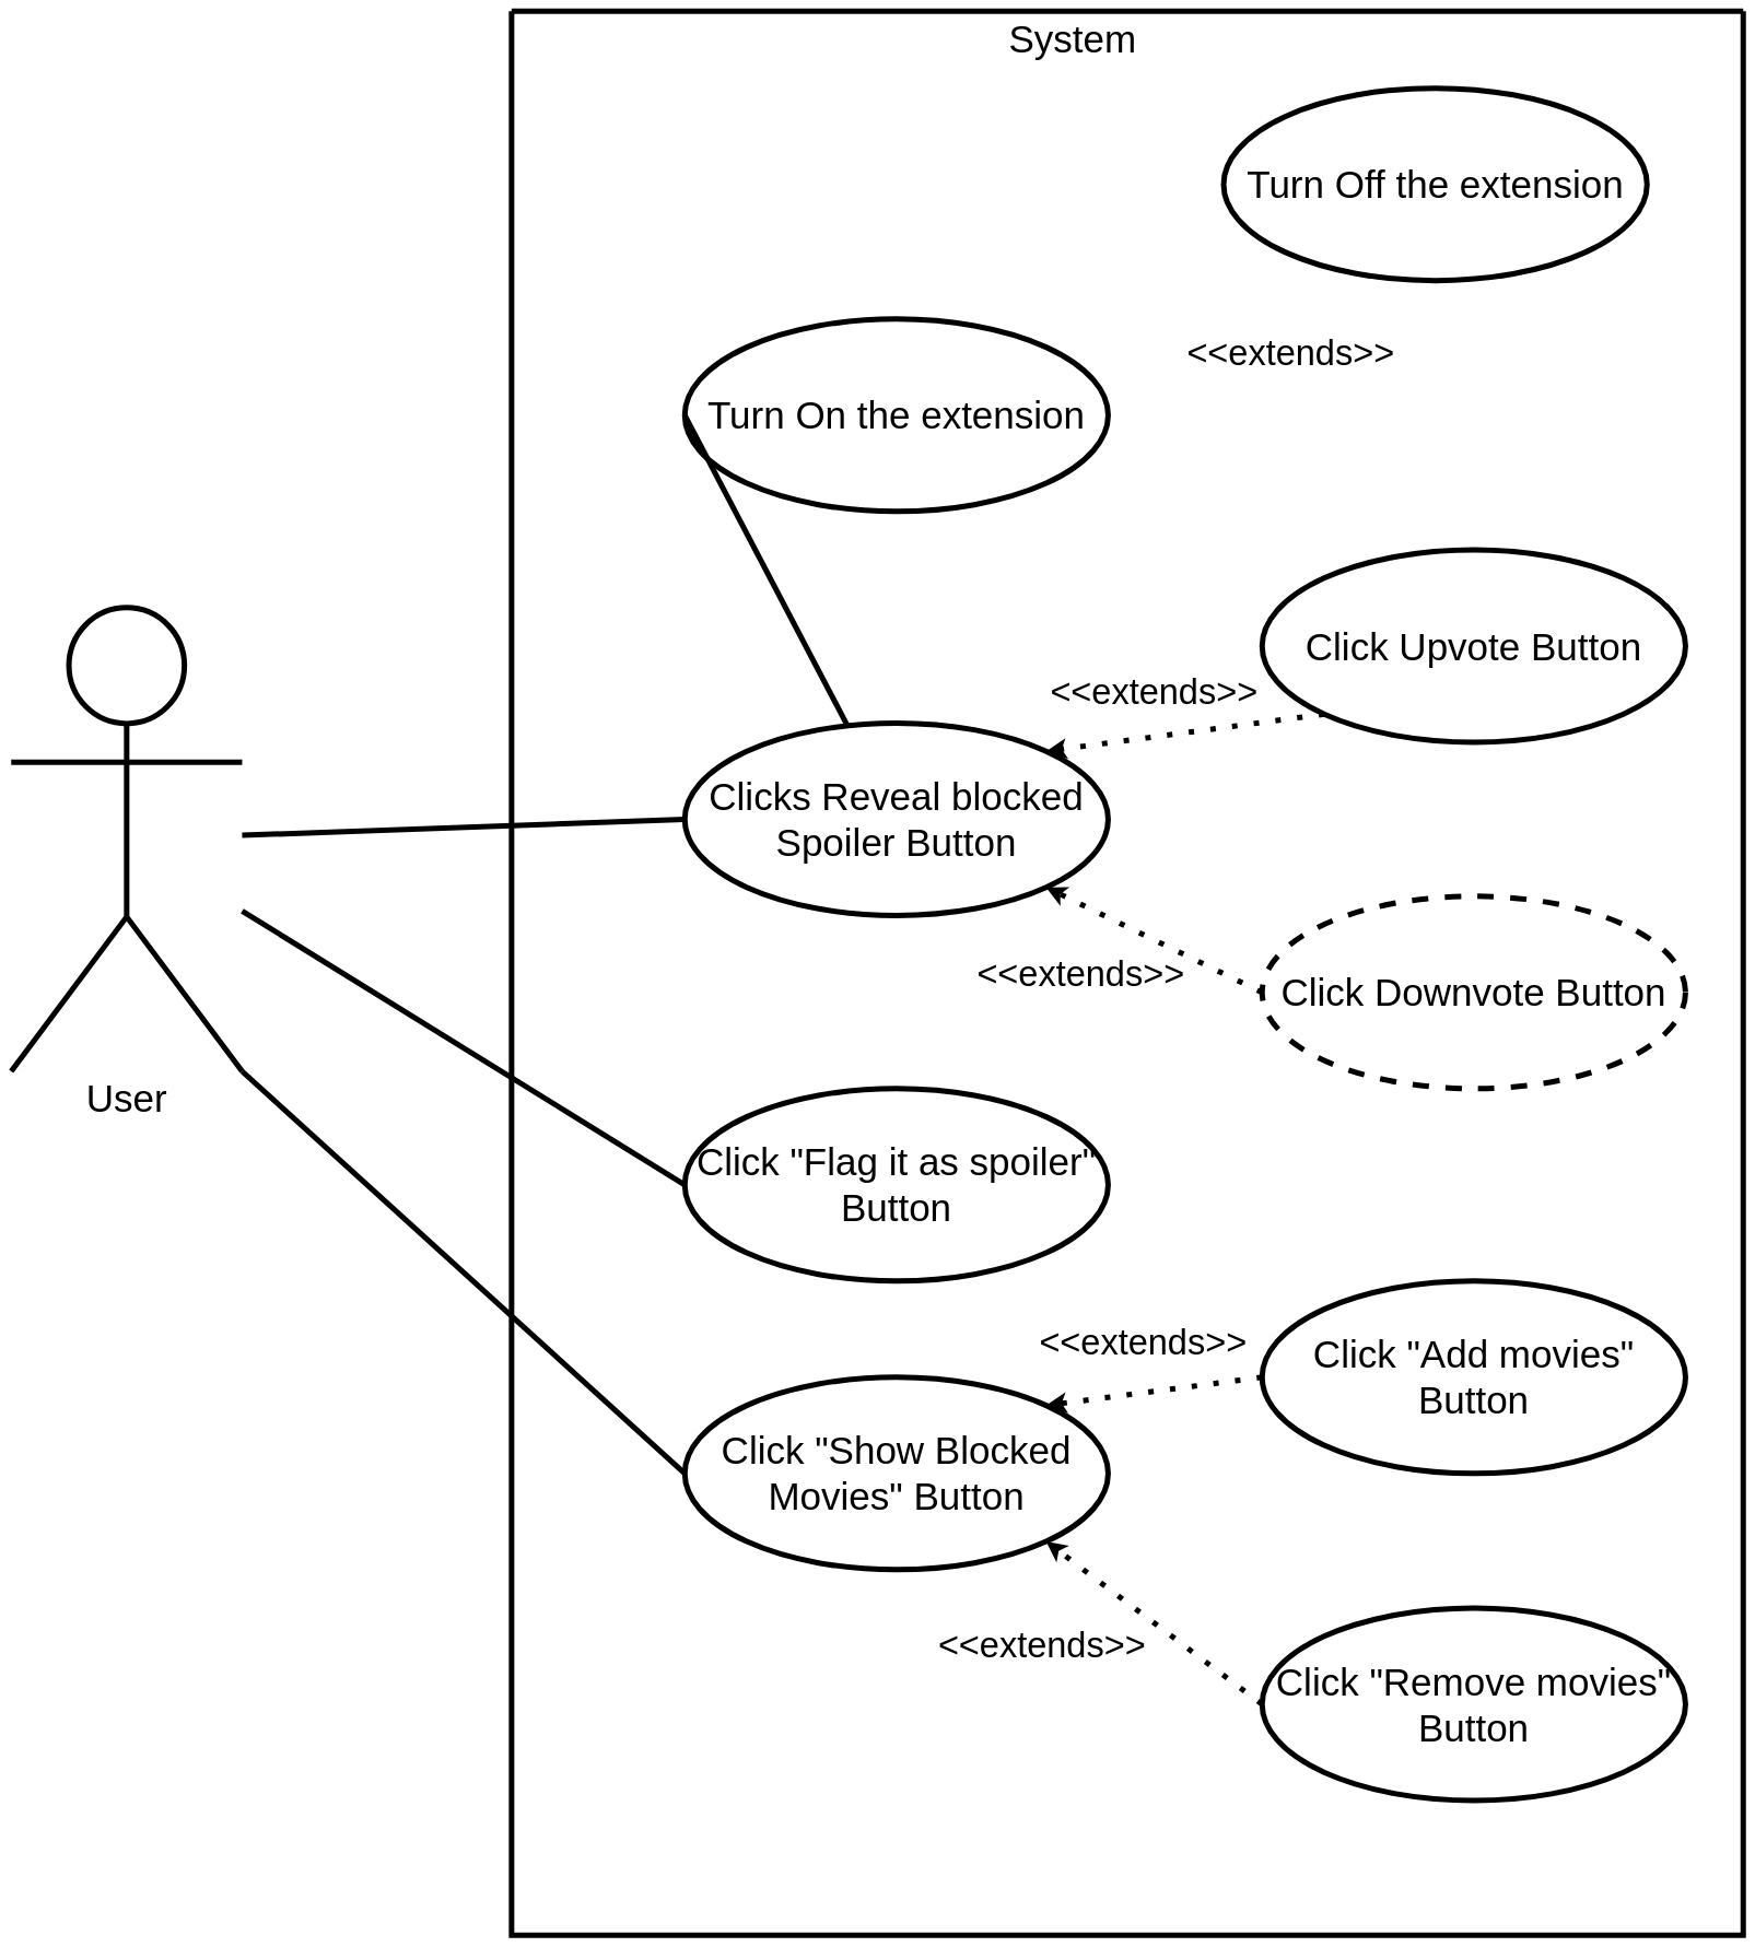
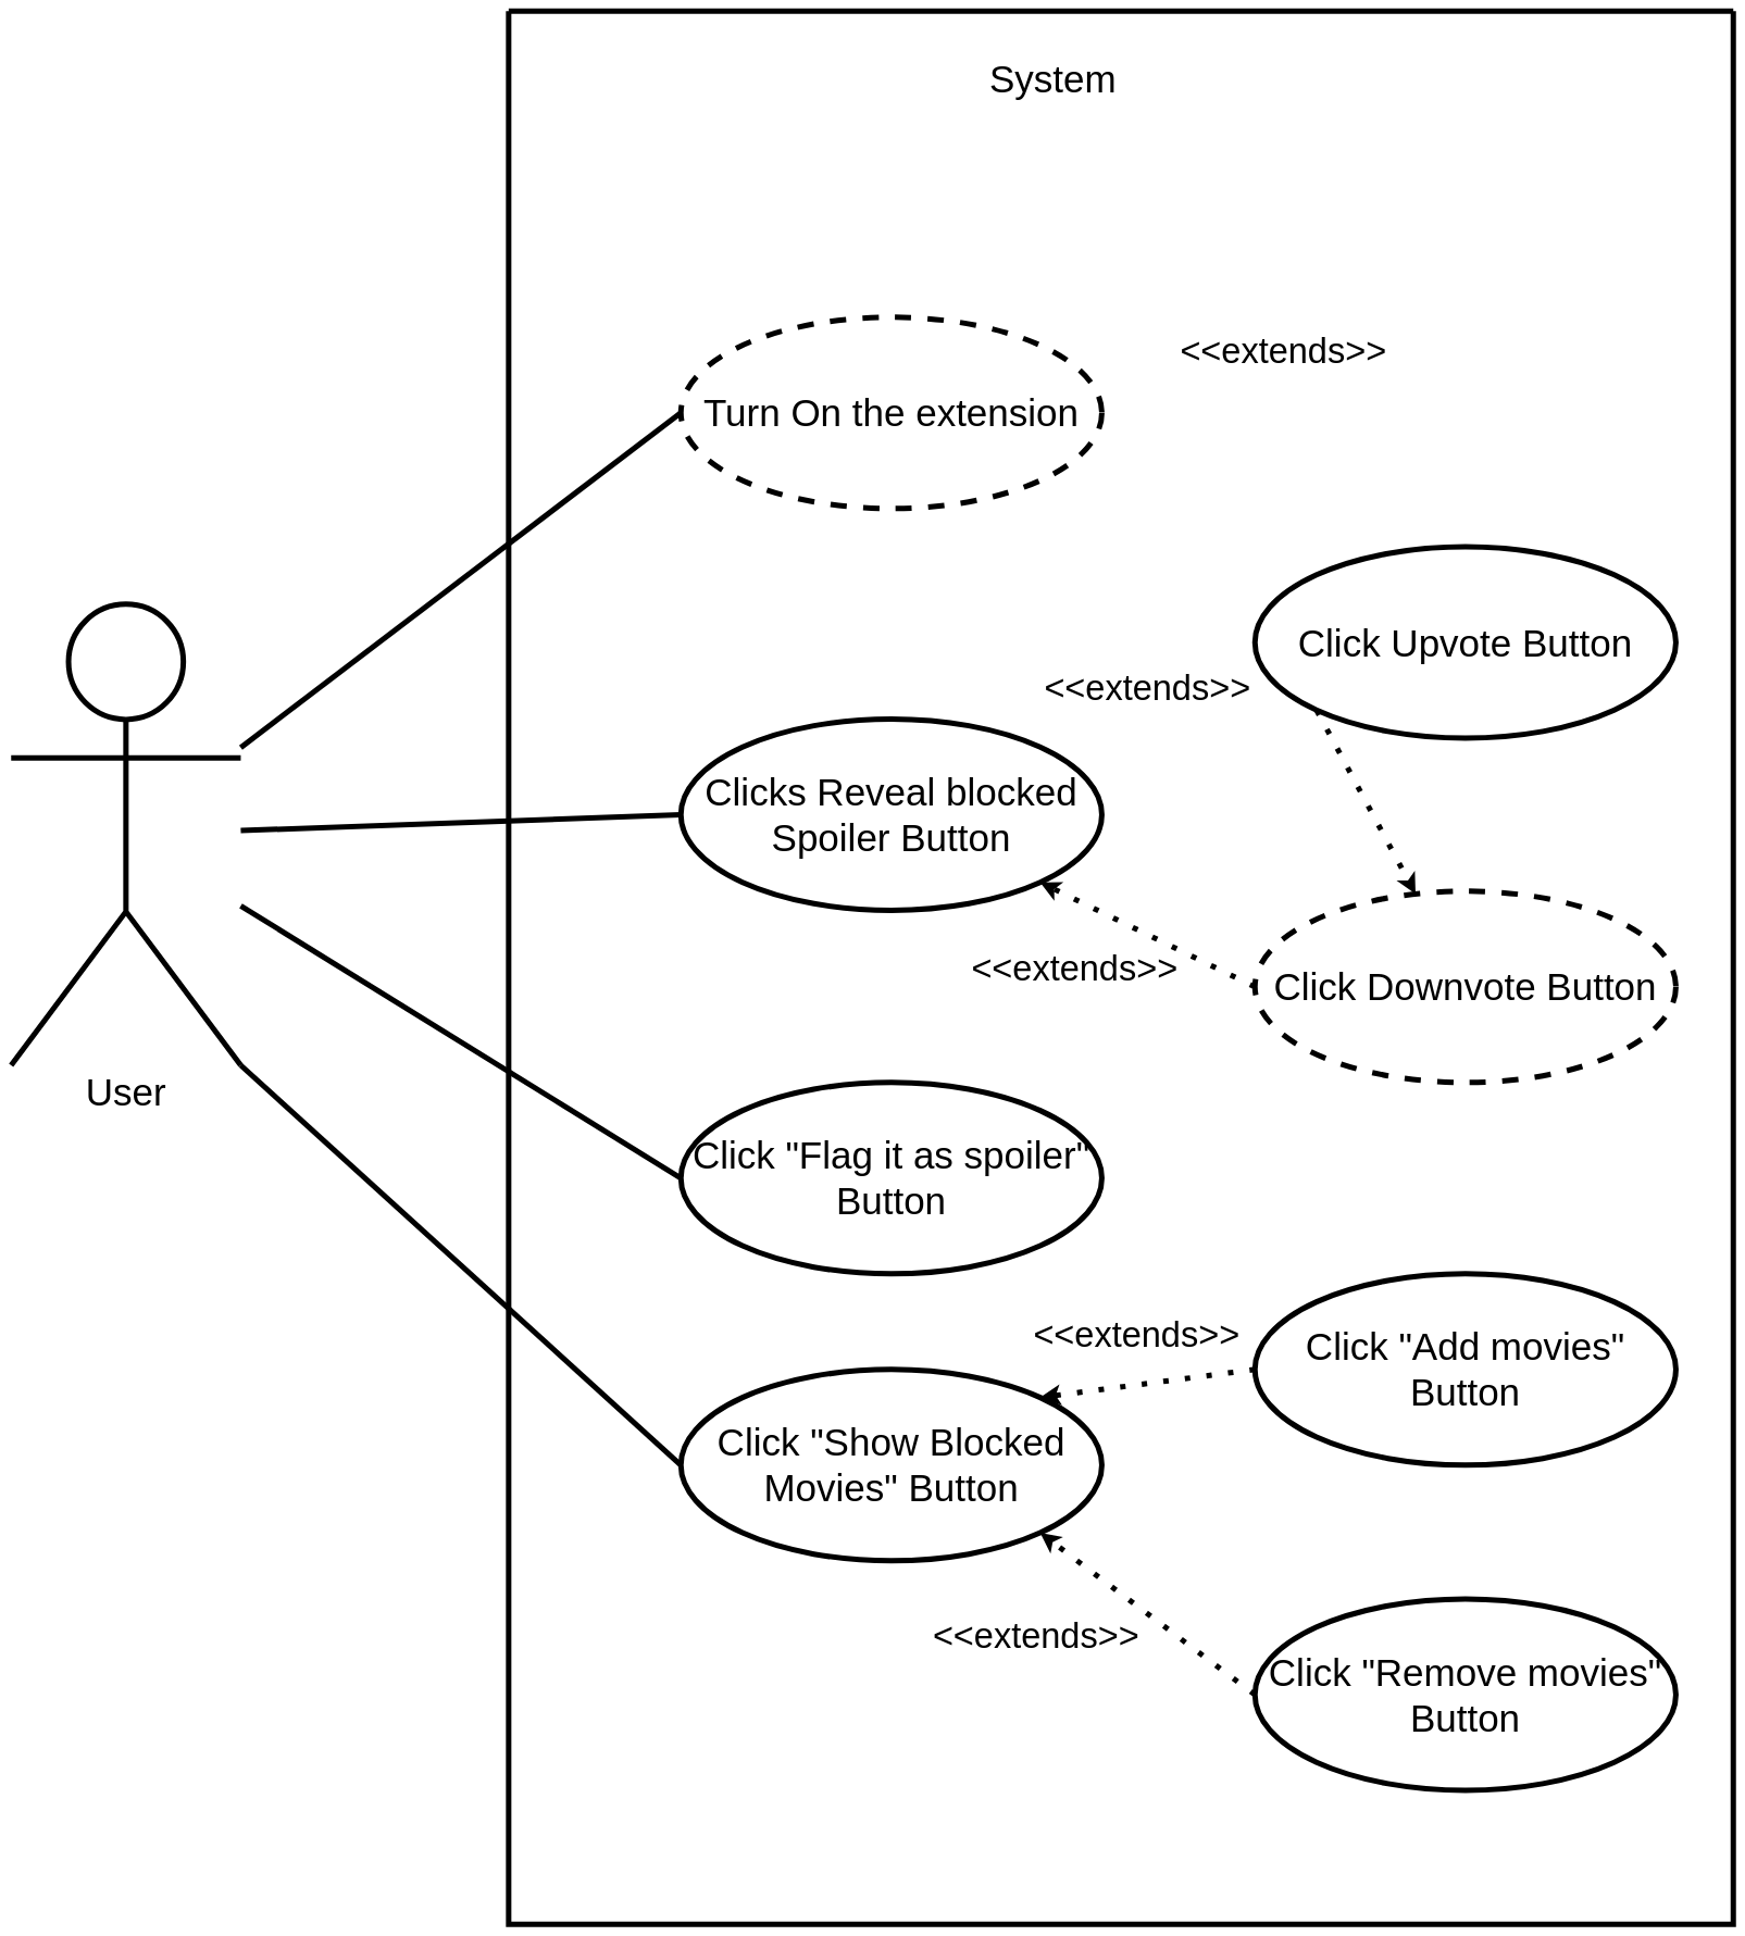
- <mxCell id="22" value="&lt;font style=&quot;font-size: 70px;&quot;&gt;System&lt;/font&gt;" style="text;html=1;align=center;verticalAlign=middle;resizable=0;points=[];autosize=1;strokeColor=none;fillColor=none;strokeWidth=10;fontSize=70;" vertex="1" parent="3"><mxGeometry x="895.6" y="0.2" width="260" height="100" as="geometry" /></mxCell>
+ <mxCell id="22" value="&lt;font style=&quot;font-size: 70px;&quot;&gt;System&lt;/font&gt;" style="text;html=1;align=center;verticalAlign=middle;resizable=0;points=[];autosize=1;strokeColor=none;fillColor=none;strokeWidth=10;fontSize=70;" vertex="1" parent="3"><mxGeometry x="870.6" y="75.2" width="260" height="100" as="geometry" /></mxCell>
- <mxCell id="5" value="&lt;font style=&quot;font-size: 70px;&quot;&gt;Turn Off the extension&lt;/font&gt;" style="ellipse;whiteSpace=wrap;html=1;strokeWidth=10;fontSize=70;" vertex="1" parent="3"><mxGeometry x="1302.4" y="140.8" width="774.4" height="352" as="geometry" /></mxCell>
- <mxCell id="4" value="&lt;font style=&quot;font-size: 70px;&quot;&gt;Turn On the extension&lt;/font&gt;" style="ellipse;whiteSpace=wrap;html=1;strokeWidth=10;fontSize=70;" vertex="1" parent="3"><mxGeometry x="316.8" y="563.2" width="774.4" height="352" as="geometry" /></mxCell>
+ <mxCell id="4" value="&lt;font style=&quot;font-size: 70px;&quot;&gt;Turn On the extension&lt;/font&gt;" style="ellipse;whiteSpace=wrap;html=1;strokeWidth=10;fontSize=70;dashed=1;" vertex="1" parent="3"><mxGeometry x="316.8" y="563.2" width="774.4" height="352" as="geometry" /></mxCell>
- <mxCell id="24" value="" style="endArrow=none;html=1;rounded=0;exitX=0;exitY=0.5;exitDx=0;exitDy=0;strokeWidth=10;fontSize=70;" edge="1" parent="2" source="4" target="7"><mxGeometry width="50" height="50" relative="1" as="geometry"><mxPoint x="633.6" y="809.6" as="sourcePoint" /><mxPoint x="563.2" y="809.6" as="targetPoint" /></mxGeometry></mxCell>
+ <mxCell id="24" value="" style="endArrow=none;html=1;rounded=0;exitX=0;exitY=0.5;exitDx=0;exitDy=0;strokeWidth=10;fontSize=70;" edge="1" parent="2" source="4" target="23"><mxGeometry width="50" height="50" relative="1" as="geometry"><mxPoint x="633.6" y="809.6" as="sourcePoint" /><mxPoint x="563.2" y="809.6" as="targetPoint" /></mxGeometry></mxCell>
- <mxCell id="10" value="" style="endArrow=classic;dashed=1;html=1;dashPattern=1 3;strokeWidth=10;rounded=0;exitX=0;exitY=1;exitDx=0;exitDy=0;endFill=1;entryX=1;entryY=0;entryDx=0;entryDy=0;fontSize=70;" edge="1" parent="3" source="9" target="7"><mxGeometry width="50" height="50" relative="1" as="geometry"><mxPoint x="1203.84" y="932.8" as="sourcePoint" /><mxPoint x="880" y="1302.4" as="targetPoint" /></mxGeometry></mxCell>
+ <mxCell id="10" value="" style="endArrow=classic;dashed=1;html=1;dashPattern=1 3;strokeWidth=10;rounded=0;exitX=0;exitY=1;exitDx=0;exitDy=0;endFill=1;fontSize=70;" edge="1" parent="3" source="9" target="8"><mxGeometry width="50" height="50" relative="1" as="geometry"><mxPoint x="1203.84" y="932.8" as="sourcePoint" /><mxPoint x="880" y="1302.4" as="targetPoint" /></mxGeometry></mxCell>
